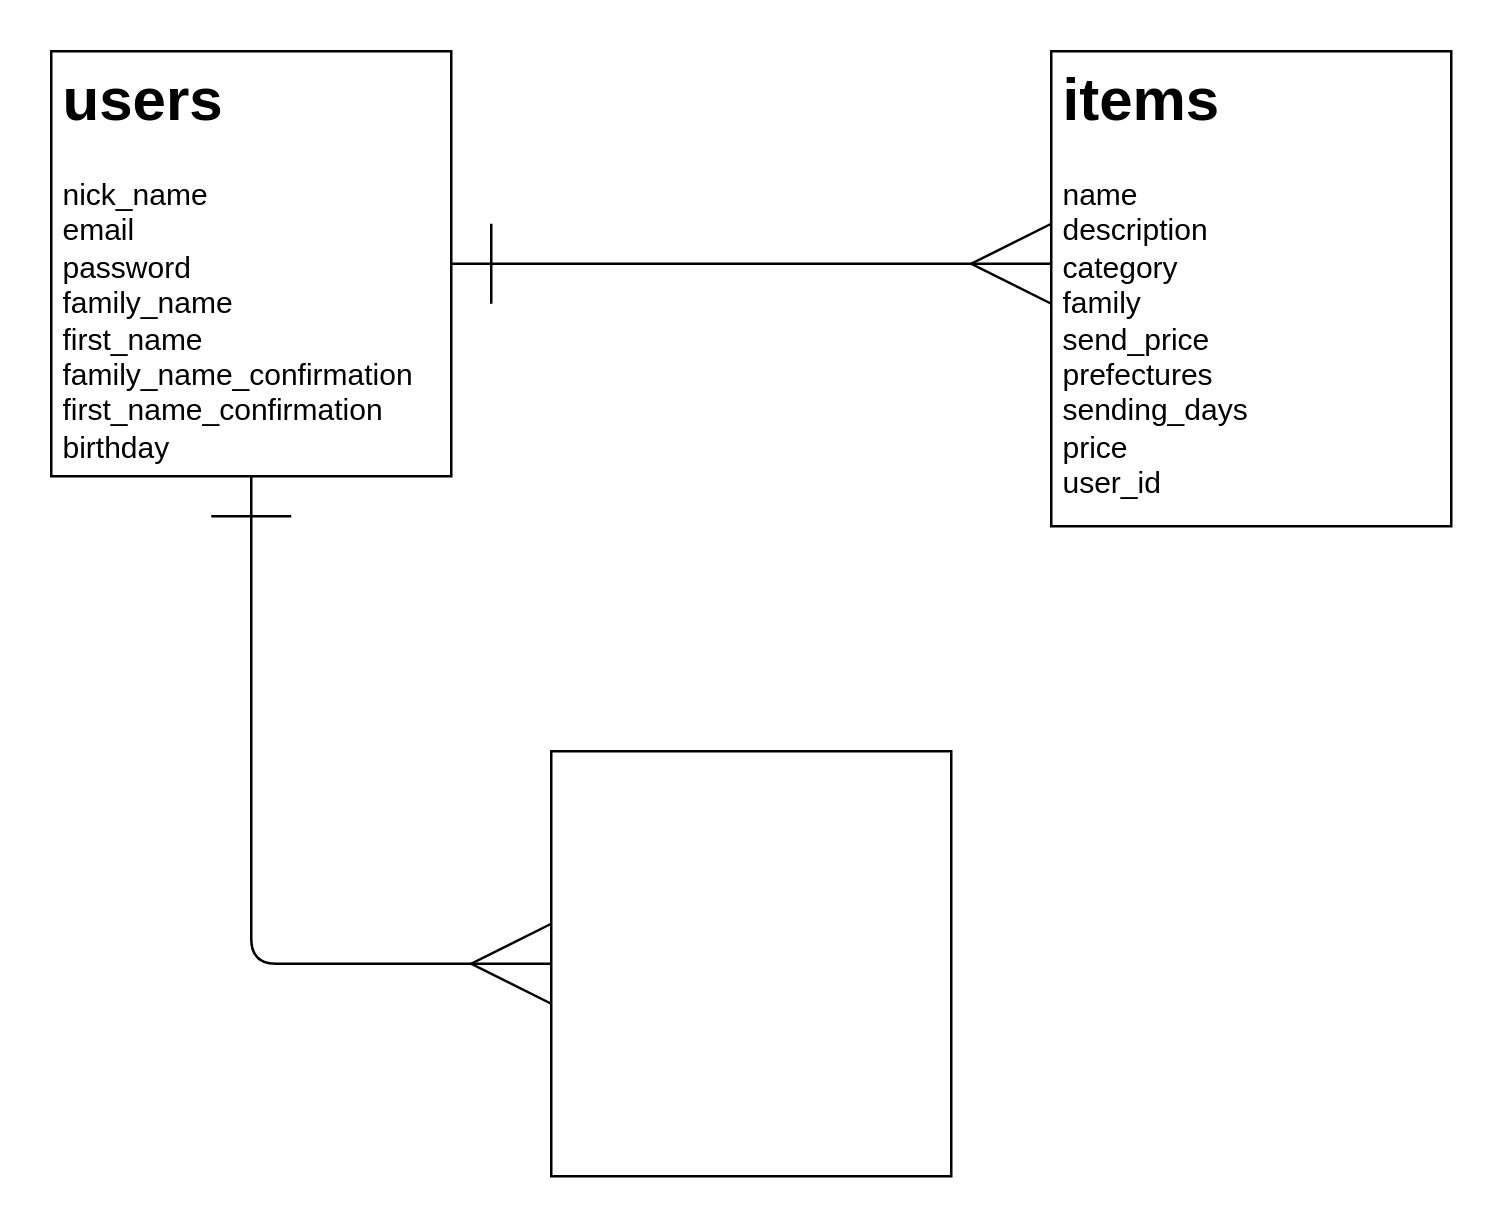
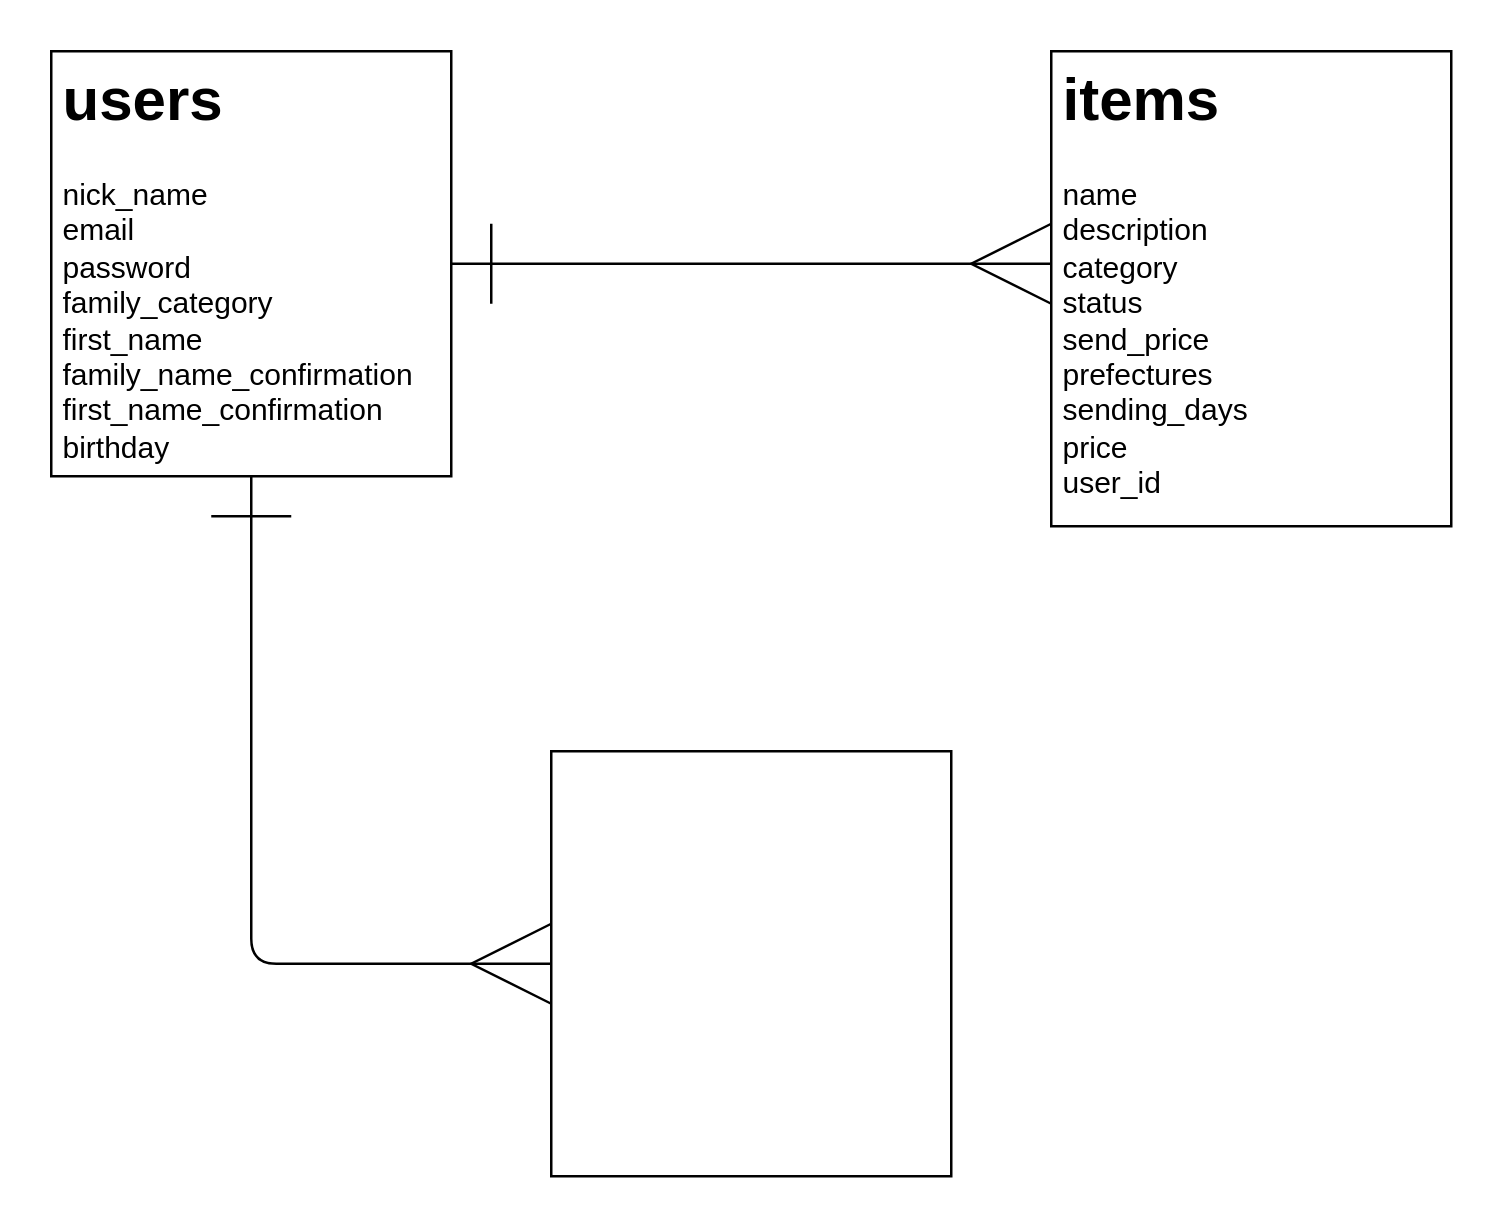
- <mxCell id="8" value="&lt;h1&gt;users&lt;/h1&gt;&lt;div&gt;nick_name&lt;/div&gt;&lt;div&gt;email&lt;/div&gt;&lt;div&gt;password&lt;/div&gt;&lt;div&gt;family_name&lt;/div&gt;&lt;div&gt;first_name&lt;/div&gt;&lt;div&gt;family_name_confirmation&lt;/div&gt;&lt;div&gt;first_name_confirmation&lt;/div&gt;&lt;div&gt;birthday&lt;/div&gt;&lt;div&gt;&lt;br&gt;&lt;/div&gt;" style="text;html=1;strokeColor=none;fillColor=none;spacing=5;spacingTop=-20;whiteSpace=wrap;overflow=hidden;shadow=1;" vertex="1" parent="1"><mxGeometry x="20" y="20" width="160" height="170" as="geometry" /></mxCell>
+ <mxCell id="8" value="&lt;h1&gt;users&lt;/h1&gt;&lt;div&gt;nick_name&lt;/div&gt;&lt;div&gt;email&lt;/div&gt;&lt;div&gt;password&lt;/div&gt;&lt;div&gt;family_category&lt;/div&gt;&lt;div&gt;first_name&lt;/div&gt;&lt;div&gt;family_name_confirmation&lt;/div&gt;&lt;div&gt;first_name_confirmation&lt;/div&gt;&lt;div&gt;birthday&lt;/div&gt;&lt;div&gt;&lt;br&gt;&lt;/div&gt;" style="text;html=1;strokeColor=none;fillColor=none;spacing=5;spacingTop=-20;whiteSpace=wrap;overflow=hidden;shadow=1;" vertex="1" parent="1"><mxGeometry x="20" y="20" width="160" height="170" as="geometry" /></mxCell>
- <mxCell id="7" value="&lt;h1&gt;items&lt;/h1&gt;&lt;div&gt;name&lt;br&gt;description&lt;/div&gt;&lt;div&gt;category&lt;/div&gt;&lt;div&gt;family&lt;/div&gt;&lt;div&gt;send_price&lt;/div&gt;&lt;div&gt;prefectures&lt;/div&gt;&lt;div&gt;sending_days&lt;br&gt;price&lt;/div&gt;&lt;div&gt;user_id&lt;/div&gt;&lt;div&gt;&lt;br&gt;&lt;/div&gt;" style="text;html=1;strokeColor=none;spacing=5;spacingTop=-20;whiteSpace=wrap;overflow=hidden;shadow=0;horizontal=1;fontStyle=0;labelBorderColor=none;" vertex="1" parent="1"><mxGeometry x="420" y="20" width="160" height="190" as="geometry" /></mxCell>
+ <mxCell id="7" value="&lt;h1&gt;items&lt;/h1&gt;&lt;div&gt;name&lt;br&gt;description&lt;/div&gt;&lt;div&gt;category&lt;/div&gt;&lt;div&gt;status&lt;/div&gt;&lt;div&gt;send_price&lt;/div&gt;&lt;div&gt;prefectures&lt;/div&gt;&lt;div&gt;sending_days&lt;br&gt;price&lt;/div&gt;&lt;div&gt;user_id&lt;/div&gt;&lt;div&gt;&lt;br&gt;&lt;/div&gt;" style="text;html=1;strokeColor=none;spacing=5;spacingTop=-20;whiteSpace=wrap;overflow=hidden;shadow=0;horizontal=1;fontStyle=0;labelBorderColor=none;" vertex="1" parent="1"><mxGeometry x="420" y="20" width="160" height="190" as="geometry" /></mxCell>
